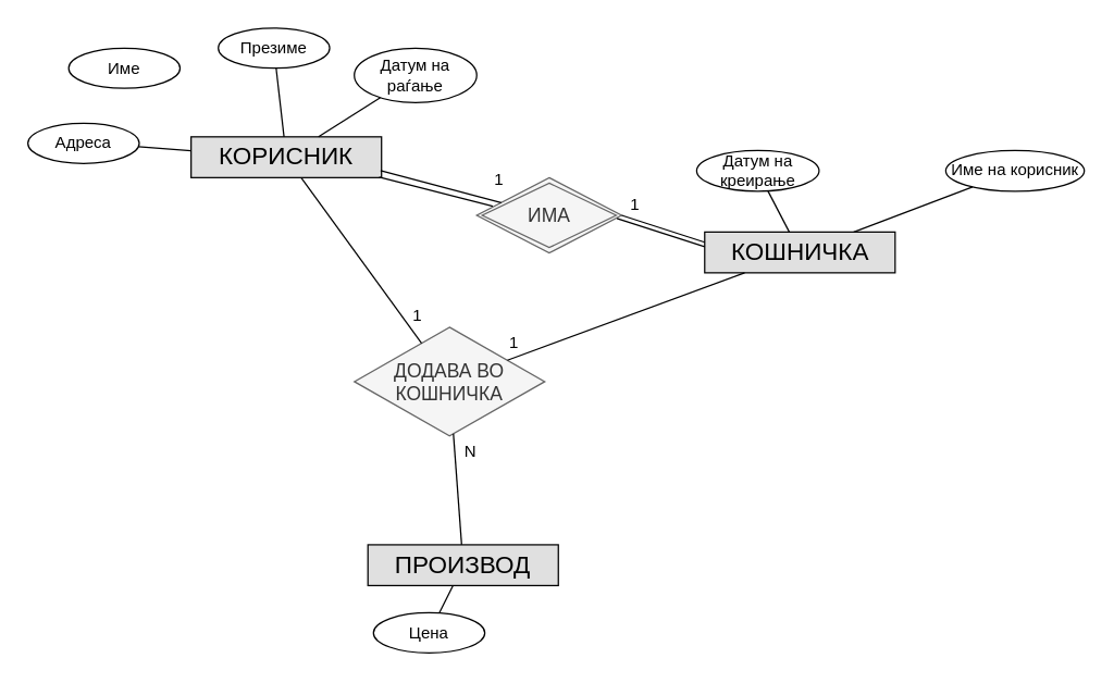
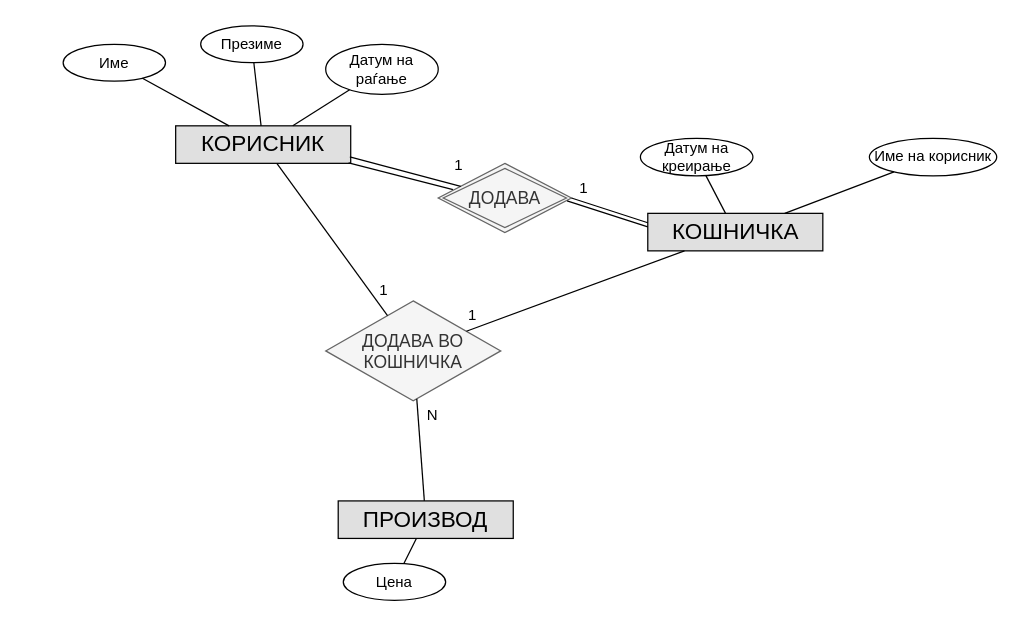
+ <mxCell id="8" value="" style="endArrow=none;html=1;rounded=0;" edge="1" parent="1" source="5" target="4"><mxGeometry relative="1" as="geometry"><mxPoint x="280.91" y="280.52" as="sourcePoint" /><mxPoint x="361.7" y="310" as="targetPoint" /></mxGeometry></mxCell>
- <mxCell id="15" value="Адреса" style="ellipse;whiteSpace=wrap;html=1;align=center;" vertex="1" parent="1"><mxGeometry x="20" y="90" width="81.87" height="29.55" as="geometry" /></mxCell>
- <mxCell id="7" value="" style="endArrow=none;html=1;rounded=0;" edge="1" parent="1" source="15" target="4"><mxGeometry relative="1" as="geometry"><mxPoint x="270.91" y="270.52" as="sourcePoint" /><mxPoint x="351.7" y="300" as="targetPoint" /></mxGeometry></mxCell>
- <mxCell id="17" value="&lt;font style=&quot;font-size: 14px&quot;&gt;ИМА&lt;/font&gt;" style="shape=rhombus;double=1;perimeter=rhombusPerimeter;whiteSpace=wrap;html=1;align=center;fillColor=#f5f5f5;strokeColor=#666666;fontColor=#333333;" vertex="1" parent="1"><mxGeometry x="350" y="130" width="106.56" height="55.45" as="geometry" /></mxCell>
+ <mxCell id="17" value="&lt;font style=&quot;font-size: 14px&quot;&gt;ДОДАВА&lt;/font&gt;" style="shape=rhombus;double=1;perimeter=rhombusPerimeter;whiteSpace=wrap;html=1;align=center;fillColor=#f5f5f5;strokeColor=#666666;fontColor=#333333;" vertex="1" parent="1"><mxGeometry x="350" y="130" width="106.56" height="55.45" as="geometry" /></mxCell>
